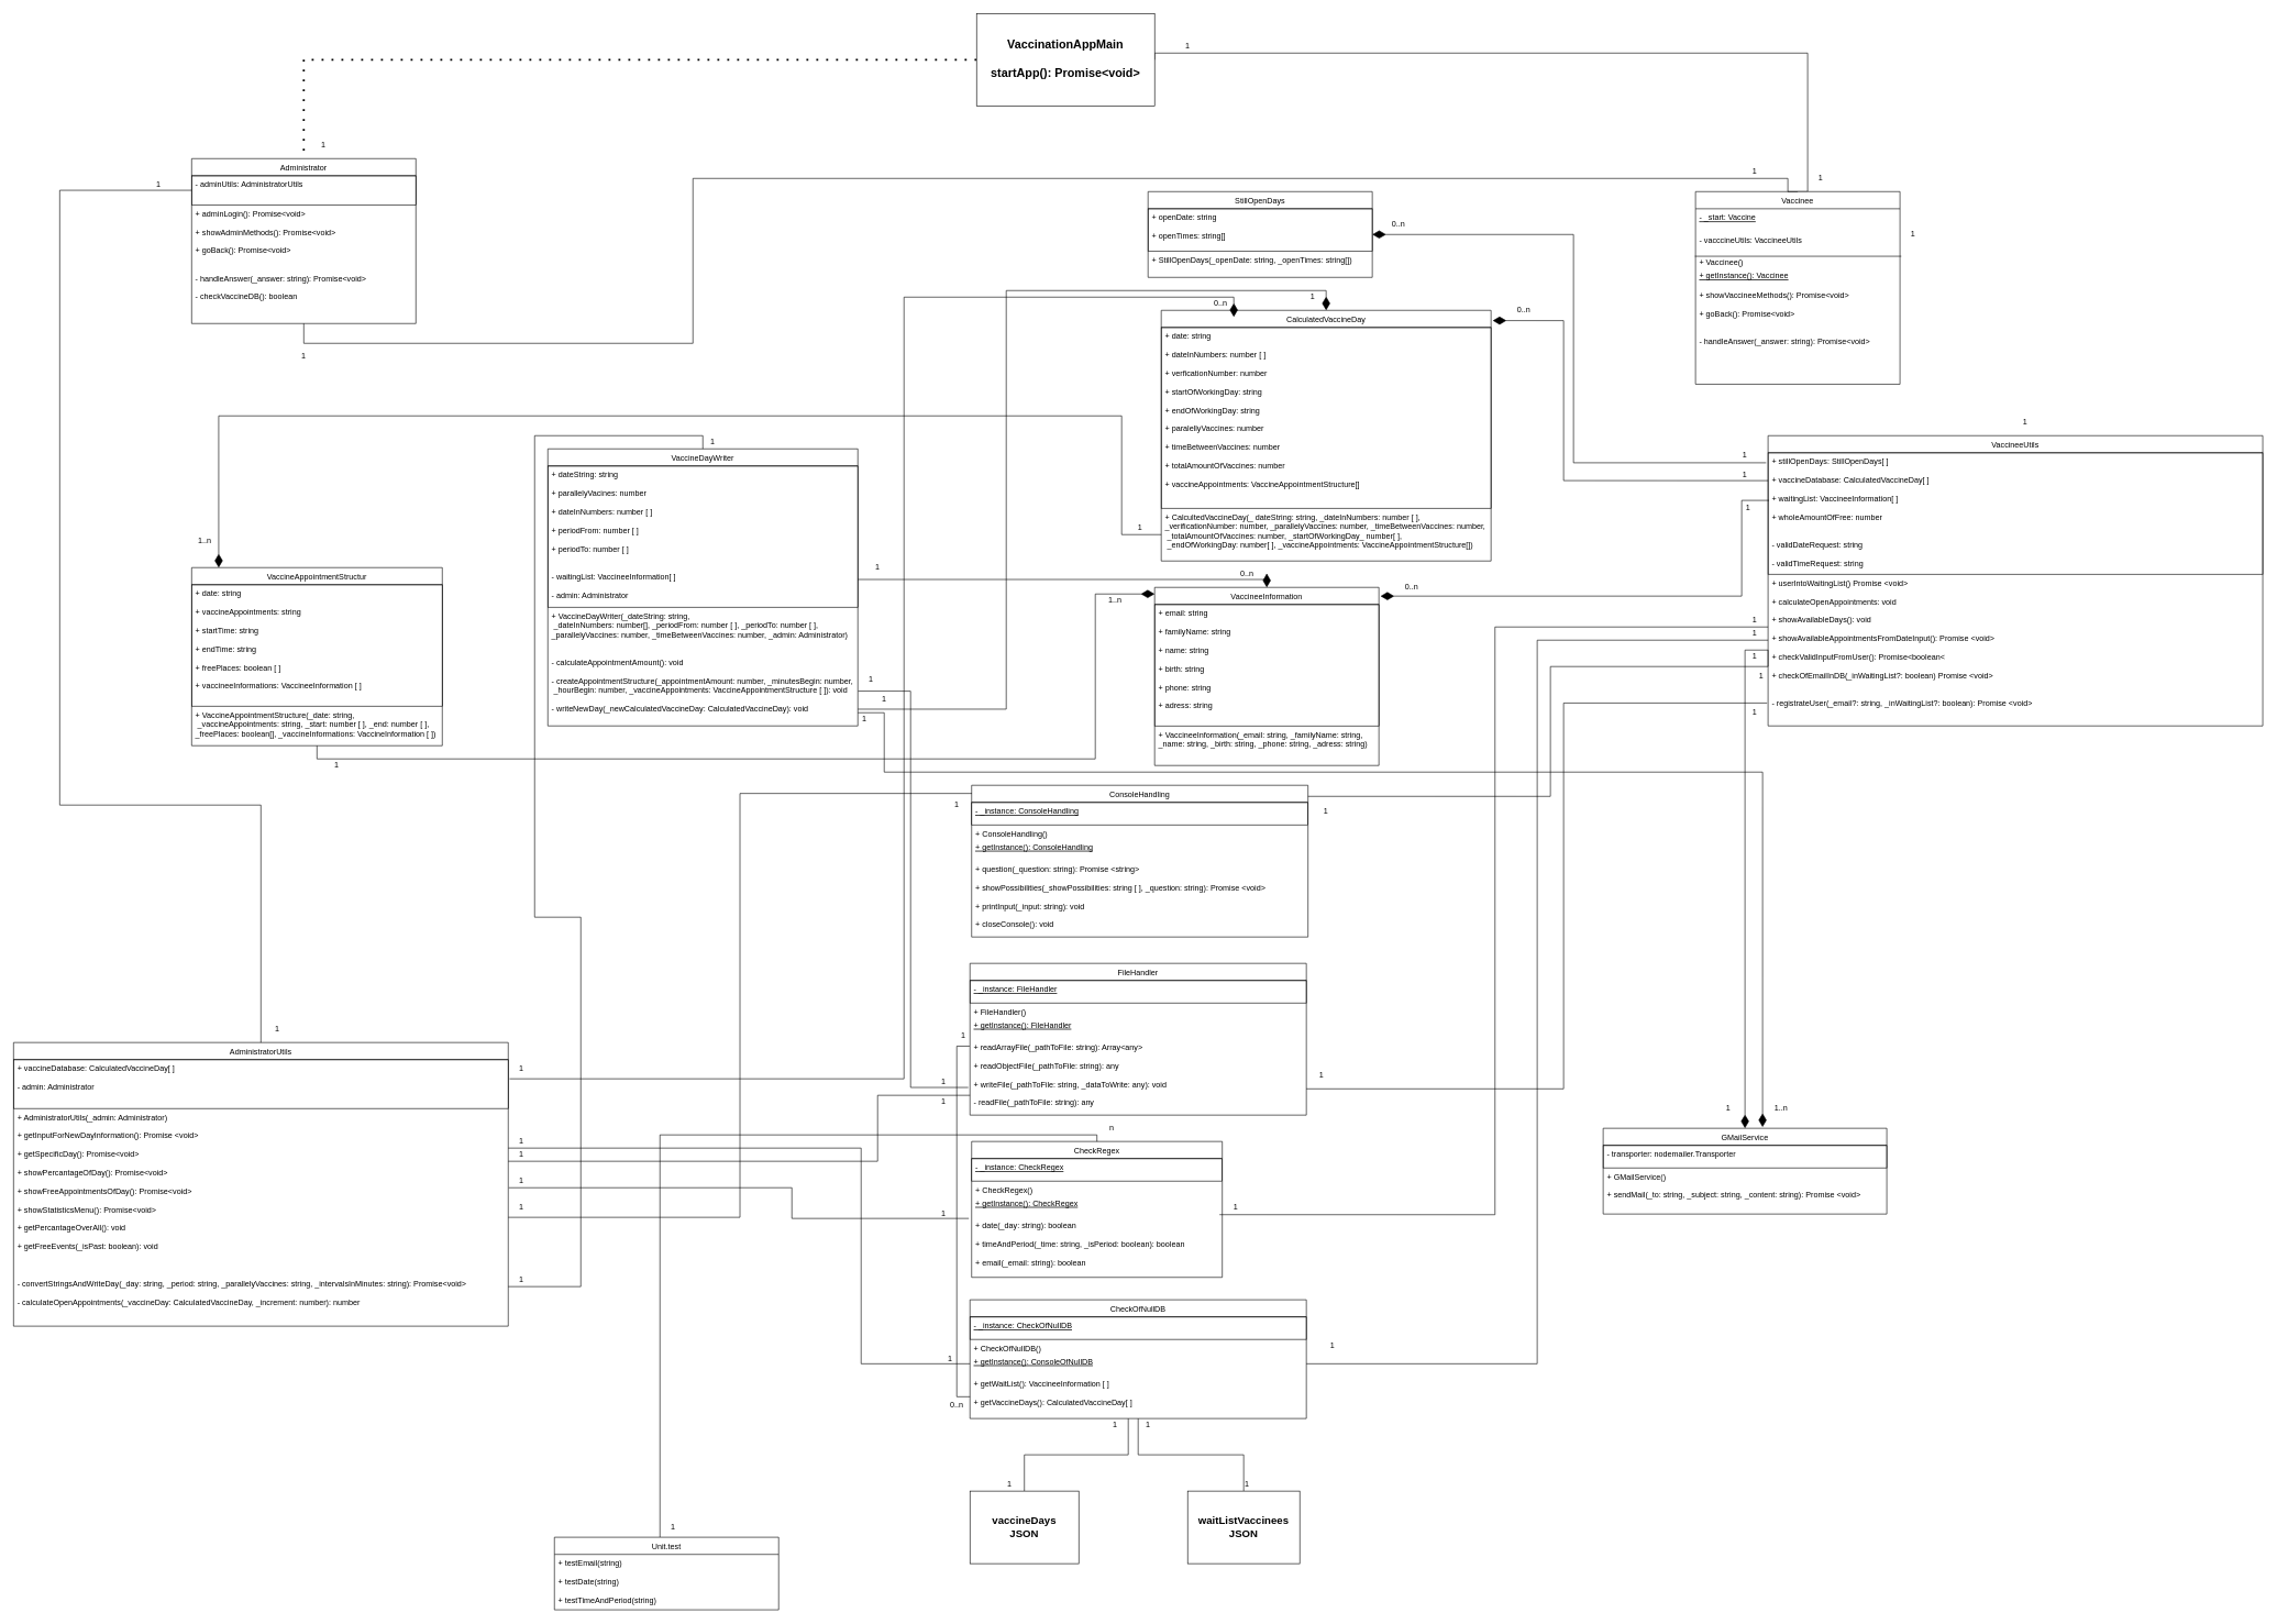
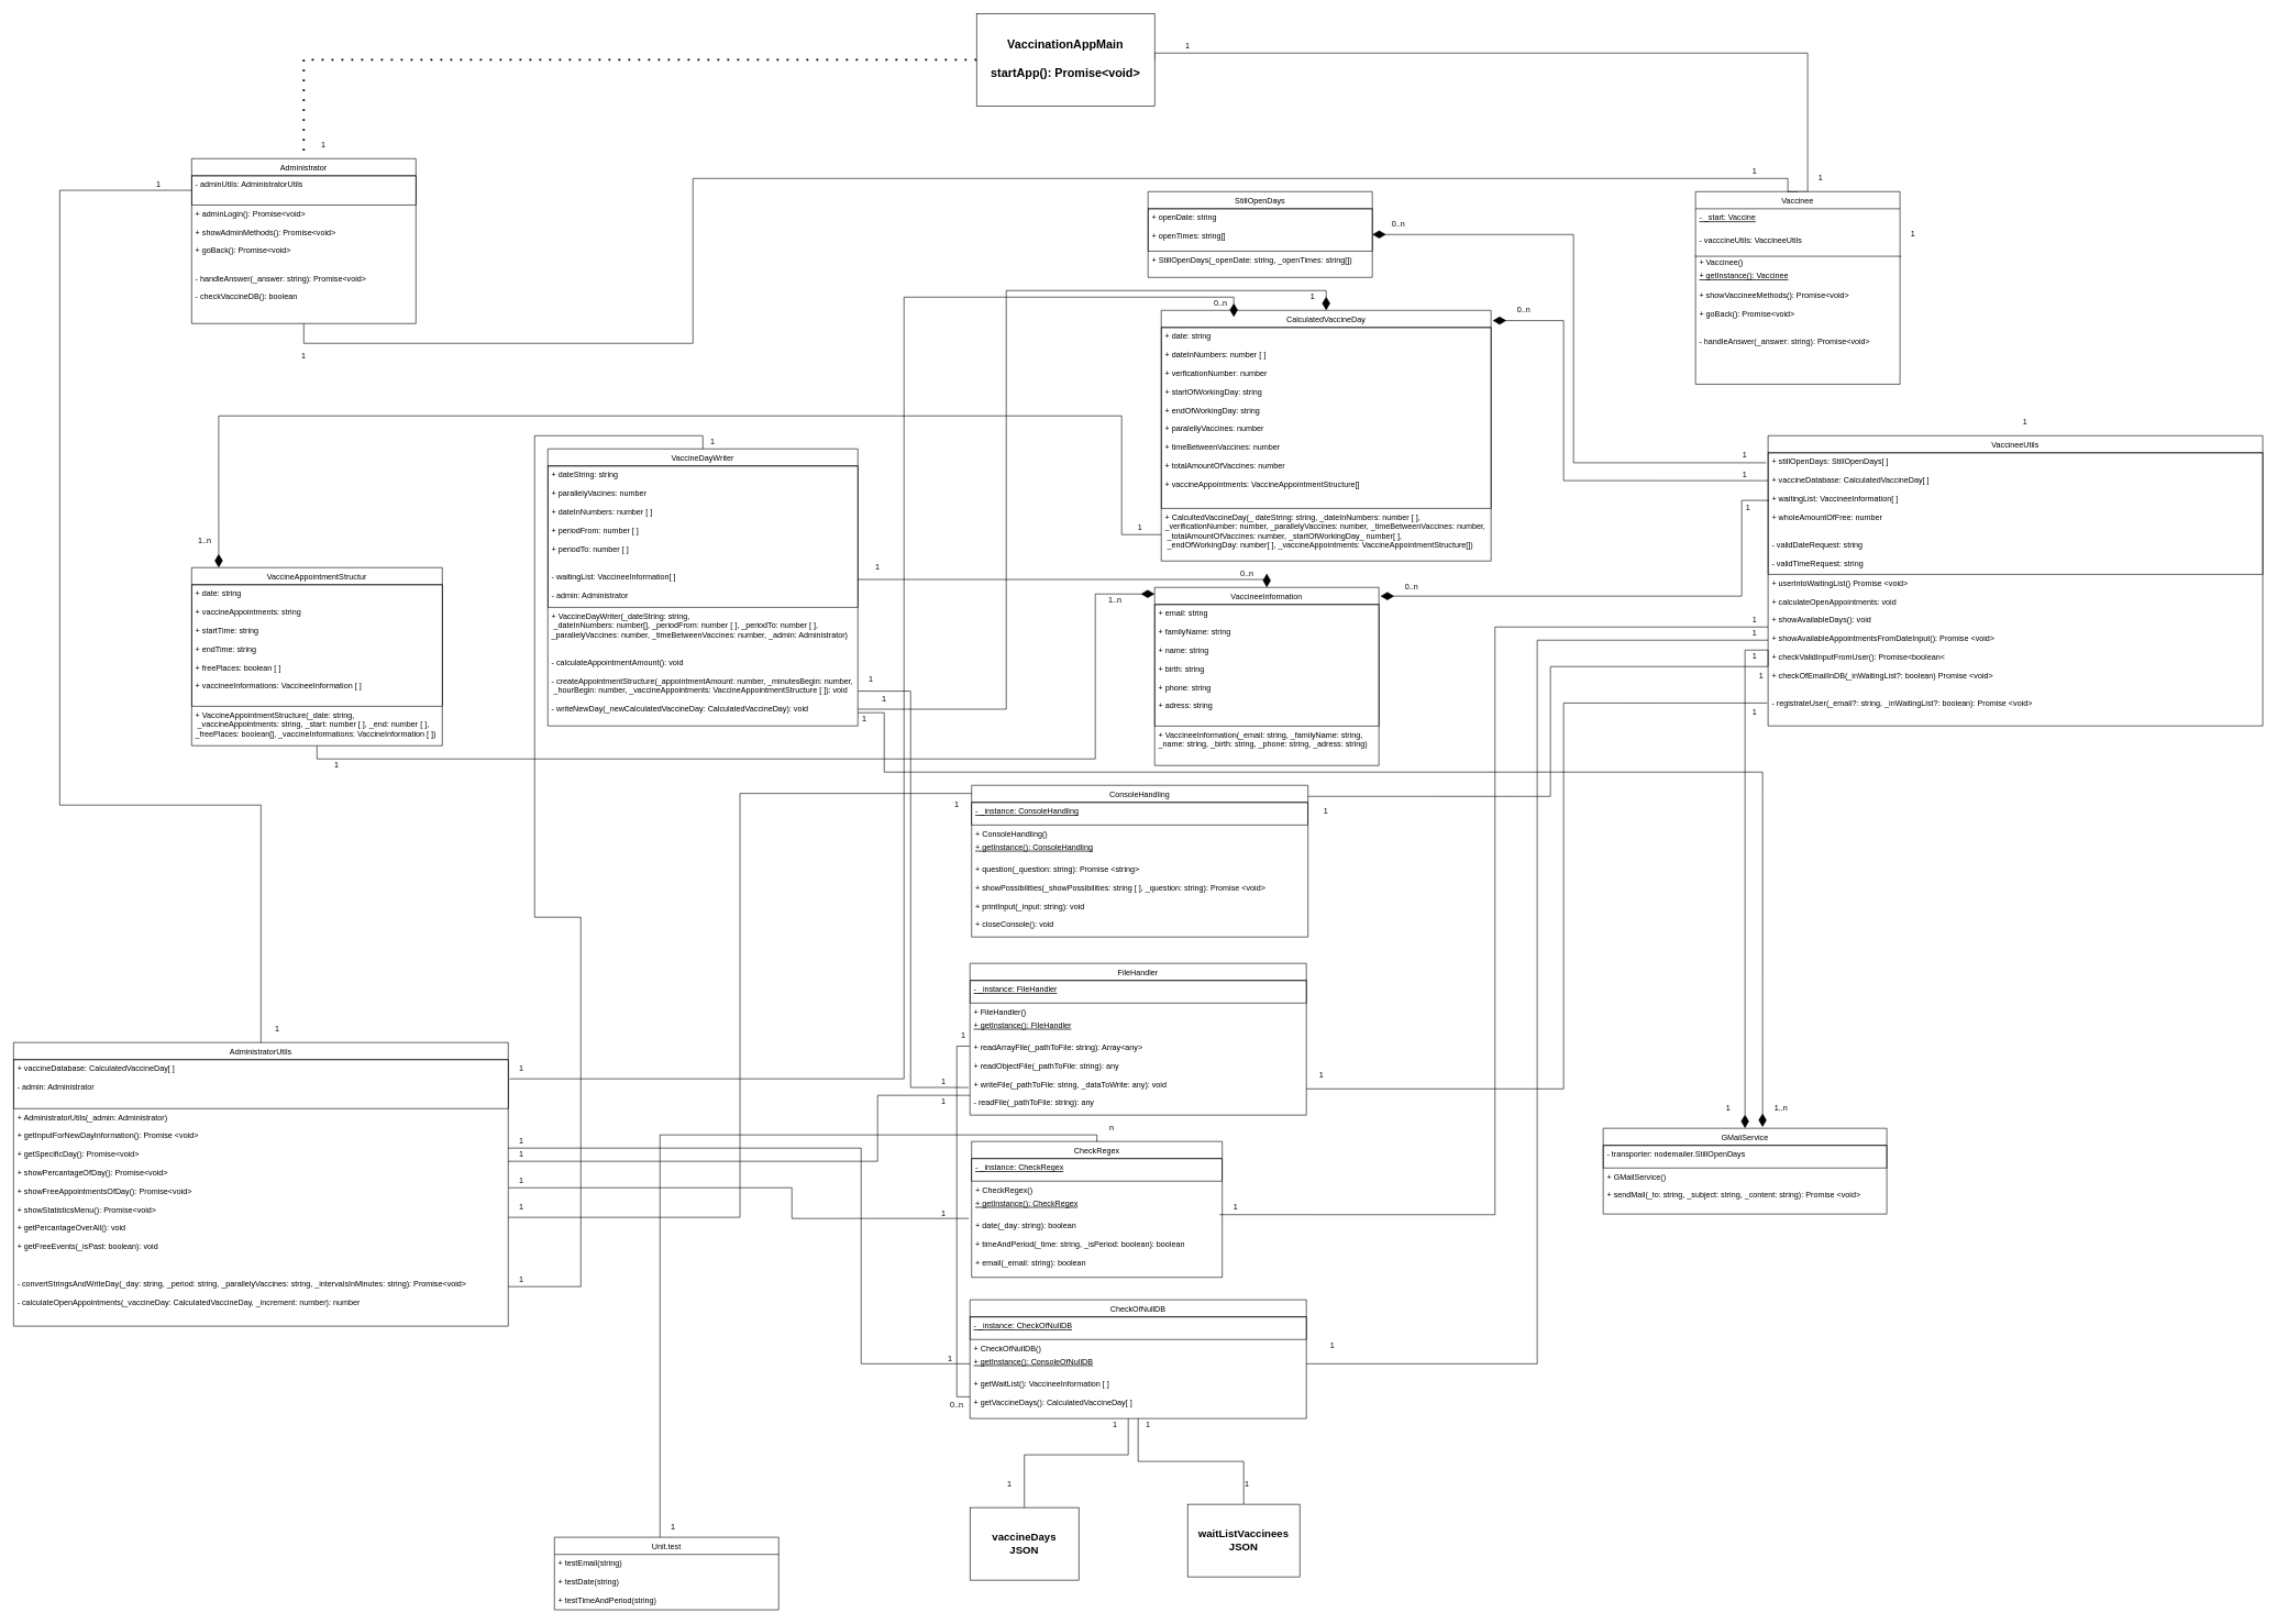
- <mxCell id="32" value="- transporter: nodemailer.Transporter" style="text;fillColor=none;align=left;verticalAlign=top;spacingLeft=4;spacingRight=4;overflow=hidden;rotatable=0;points=[[0,0.5],[1,0.5]];portConstraint=eastwest;strokeColor=#000000;" vertex="1" parent="31"><mxGeometry y="26" width="430" height="34" as="geometry" /></mxCell>
+ <mxCell id="32" value="- transporter: nodemailer.StillOpenDays" style="text;fillColor=none;align=left;verticalAlign=top;spacingLeft=4;spacingRight=4;overflow=hidden;rotatable=0;points=[[0,0.5],[1,0.5]];portConstraint=eastwest;strokeColor=#000000;" vertex="1" parent="31"><mxGeometry y="26" width="430" height="34" as="geometry" /></mxCell>
- <mxCell id="65" value="&lt;font style=&quot;font-size: 16px&quot;&gt;&lt;b&gt;vaccineDays&lt;br&gt;JSON&lt;/b&gt;&lt;/font&gt;" style="rounded=0;whiteSpace=wrap;html=1;strokeColor=#000000;" vertex="1" parent="1"><mxGeometry x="1470" y="2260" width="165" height="110" as="geometry" /></mxCell>
+ <mxCell id="65" value="&lt;font style=&quot;font-size: 16px&quot;&gt;&lt;b&gt;vaccineDays&lt;br&gt;JSON&lt;/b&gt;&lt;/font&gt;" style="rounded=0;whiteSpace=wrap;html=1;strokeColor=#000000;" vertex="1" parent="1"><mxGeometry x="1470" y="2285" width="165" height="110" as="geometry" /></mxCell>
- <mxCell id="66" value="&lt;font style=&quot;font-size: 16px&quot;&gt;&lt;b&gt;waitListVaccinees JSON&lt;/b&gt;&lt;/font&gt;" style="rounded=0;whiteSpace=wrap;html=1;strokeColor=#000000;" vertex="1" parent="1"><mxGeometry x="1800" y="2260" width="170" height="110" as="geometry" /></mxCell>
+ <mxCell id="66" value="&lt;font style=&quot;font-size: 16px&quot;&gt;&lt;b&gt;waitListVaccinees JSON&lt;/b&gt;&lt;/font&gt;" style="rounded=0;whiteSpace=wrap;html=1;strokeColor=#000000;" vertex="1" parent="1"><mxGeometry x="1800" y="2280" width="170" height="110" as="geometry" /></mxCell>
